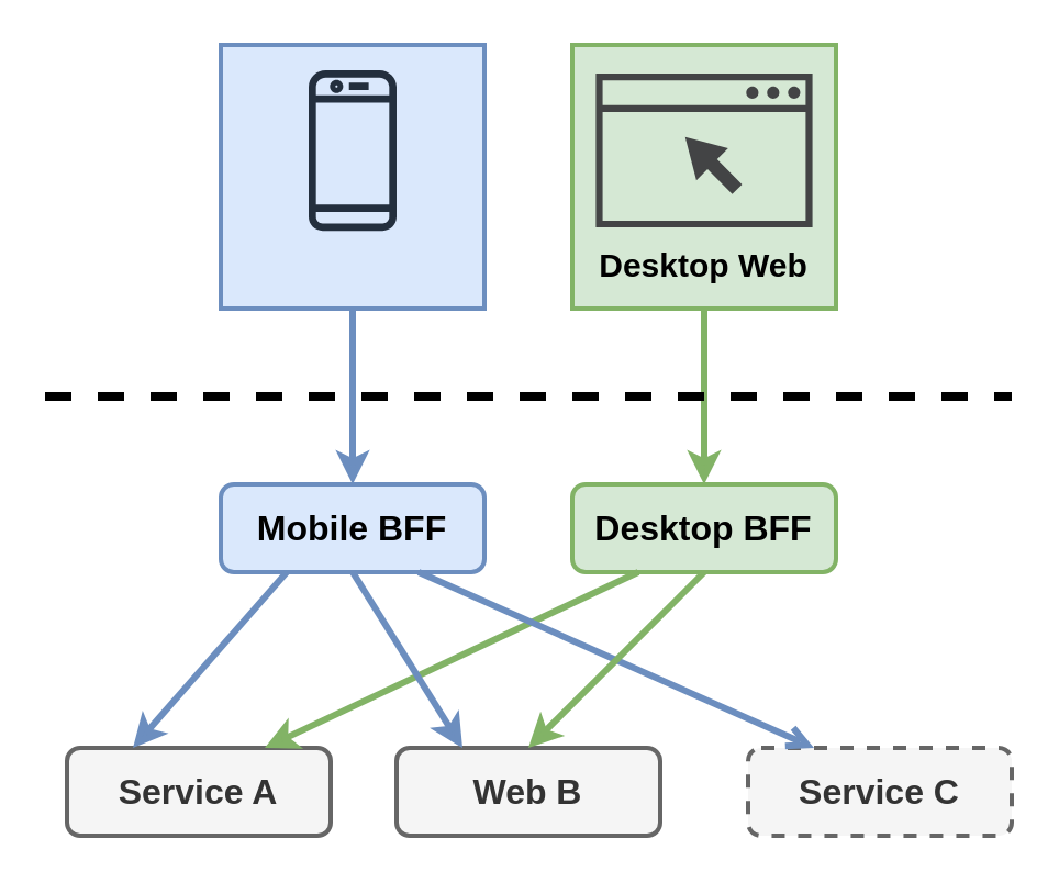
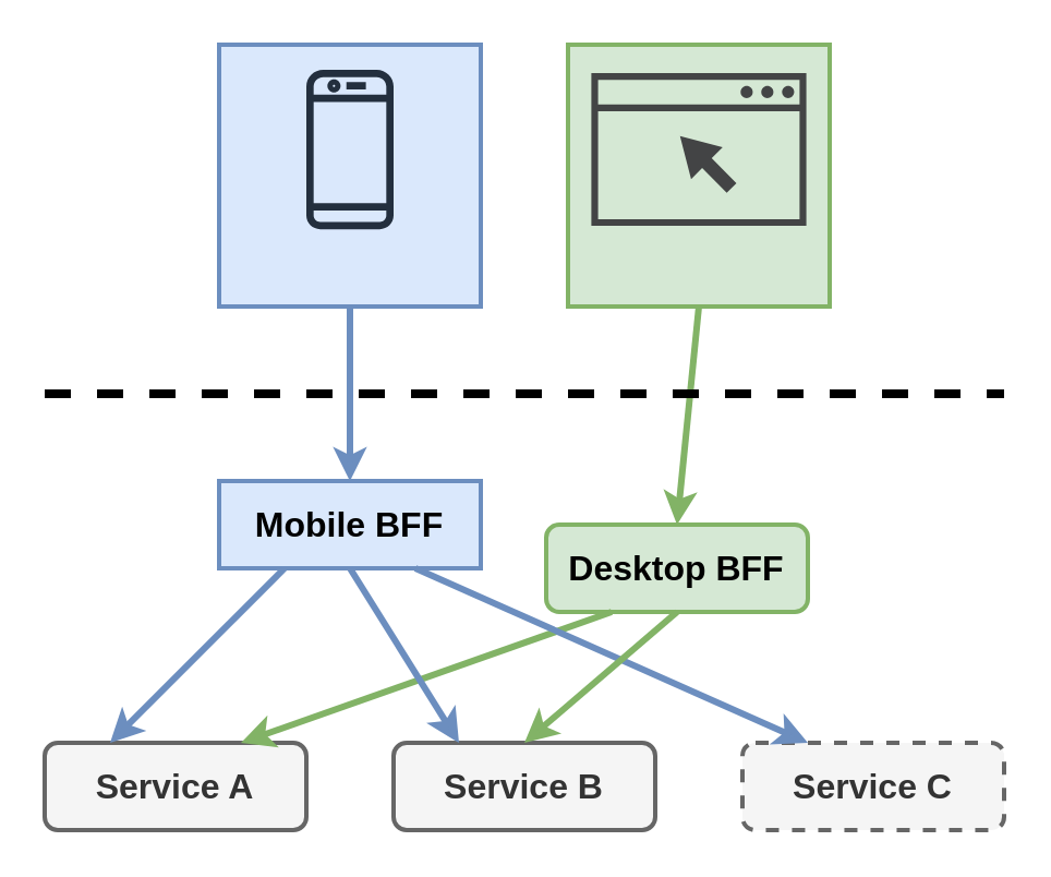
- <mxCell id="16" value="&lt;font style=&quot;font-size: 15px&quot;&gt;&lt;b&gt;Desktop Web&lt;/b&gt;&lt;/font&gt;" style="text;html=1;strokeColor=none;fillColor=none;align=center;verticalAlign=middle;whiteSpace=wrap;rounded=0;" vertex="1" parent="1"><mxGeometry x="260" y="110" width="120" height="20" as="geometry" /></mxCell>
- <mxCell id="2" value="&lt;font style=&quot;font-size: 16px&quot;&gt;&lt;b&gt;Mobile BFF&lt;/b&gt;&lt;/font&gt;" style="rounded=1;whiteSpace=wrap;html=1;strokeWidth=2;fillColor=#dae8fc;strokeColor=#6c8ebf;" vertex="1" parent="1"><mxGeometry x="100" y="220" width="120" height="40" as="geometry" /></mxCell>
+ <mxCell id="2" value="&lt;font style=&quot;font-size: 16px&quot;&gt;&lt;b&gt;Mobile BFF&lt;/b&gt;&lt;/font&gt;" style="whiteSpace=wrap;html=1;strokeWidth=2;fillColor=#dae8fc;strokeColor=#6c8ebf;rounded=0;" vertex="1" parent="1"><mxGeometry x="100" y="220" width="120" height="40" as="geometry" /></mxCell>
- <mxCell id="3" value="&lt;font style=&quot;font-size: 16px&quot;&gt;&lt;b&gt;Desktop BFF&lt;/b&gt;&lt;/font&gt;" style="rounded=1;whiteSpace=wrap;html=1;strokeWidth=2;fillColor=#d5e8d4;strokeColor=#82b366;" vertex="1" parent="1"><mxGeometry x="260" y="220" width="120" height="40" as="geometry" /></mxCell>
+ <mxCell id="3" value="&lt;font style=&quot;font-size: 16px&quot;&gt;&lt;b&gt;Desktop BFF&lt;/b&gt;&lt;/font&gt;" style="rounded=1;whiteSpace=wrap;html=1;strokeWidth=2;fillColor=#d5e8d4;strokeColor=#82b366;" vertex="1" parent="1"><mxGeometry x="250" y="240" width="120" height="40" as="geometry" /></mxCell>
- <mxCell id="10" value="" style="endArrow=open;html=1;strokeWidth=3;exitX=0.75;exitY=1;exitDx=0;exitDy=0;entryX=0.25;entryY=0;entryDx=0;entryDy=0;fillColor=#dae8fc;strokeColor=#6c8ebf;" edge="1" parent="1" source="2" target="6"><mxGeometry width="50" height="50" relative="1" as="geometry"><mxPoint x="450" y="260" as="sourcePoint" /><mxPoint x="500" y="210" as="targetPoint" /></mxGeometry></mxCell>
+ <mxCell id="10" value="" style="endArrow=classic;html=1;strokeWidth=3;exitX=0.75;exitY=1;exitDx=0;exitDy=0;entryX=0.25;entryY=0;entryDx=0;entryDy=0;fillColor=#dae8fc;strokeColor=#6c8ebf;" edge="1" parent="1" source="2" target="6"><mxGeometry width="50" height="50" relative="1" as="geometry"><mxPoint x="450" y="260" as="sourcePoint" /><mxPoint x="500" y="210" as="targetPoint" /></mxGeometry></mxCell>
- <mxCell id="4" value="&lt;font style=&quot;font-size: 16px&quot;&gt;&lt;b&gt;Service A&lt;/b&gt;&lt;/font&gt;" style="rounded=1;whiteSpace=wrap;html=1;strokeWidth=2;fillColor=#f5f5f5;strokeColor=#666666;fontColor=#333333;" vertex="1" parent="1"><mxGeometry x="30" y="340" width="120" height="40" as="geometry" /></mxCell>
+ <mxCell id="4" value="&lt;font style=&quot;font-size: 16px&quot;&gt;&lt;b&gt;Service A&lt;/b&gt;&lt;/font&gt;" style="rounded=1;whiteSpace=wrap;html=1;strokeWidth=2;fillColor=#f5f5f5;strokeColor=#666666;fontColor=#333333;" vertex="1" parent="1"><mxGeometry x="20" y="340" width="120" height="40" as="geometry" /></mxCell>
- <mxCell id="5" value="&lt;span style=&quot;font-size: 16px&quot;&gt;&lt;b&gt;Web B&lt;/b&gt;&lt;/span&gt;" style="rounded=1;whiteSpace=wrap;html=1;strokeWidth=2;fillColor=#f5f5f5;strokeColor=#666666;fontColor=#333333;" vertex="1" parent="1"><mxGeometry x="180" y="340" width="120" height="40" as="geometry" /></mxCell>
+ <mxCell id="5" value="&lt;span style=&quot;font-size: 16px&quot;&gt;&lt;b&gt;Service B&lt;/b&gt;&lt;/span&gt;" style="rounded=1;whiteSpace=wrap;html=1;strokeWidth=2;fillColor=#f5f5f5;strokeColor=#666666;fontColor=#333333;" vertex="1" parent="1"><mxGeometry x="180" y="340" width="120" height="40" as="geometry" /></mxCell>
